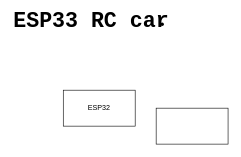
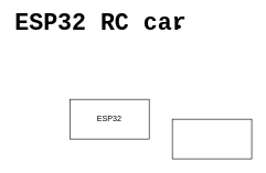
- <mxCell id="3" value="ESP33 RC car" style="text;html=1;strokeColor=none;fillColor=none;align=left;verticalAlign=middle;whiteSpace=wrap;rounded=0;fontSize=36;fontStyle=1;fontFamily=Courier New;" vertex="1" parent="1"><mxGeometry x="20" y="20" width="290" height="30" as="geometry" /></mxCell>
+ <mxCell id="3" value="ESP32 RC car" style="text;html=1;strokeColor=none;fillColor=none;align=left;verticalAlign=middle;whiteSpace=wrap;rounded=0;fontSize=36;fontStyle=1;fontFamily=Courier New;" vertex="1" parent="1"><mxGeometry x="20" y="20" width="290" height="30" as="geometry" /></mxCell>
